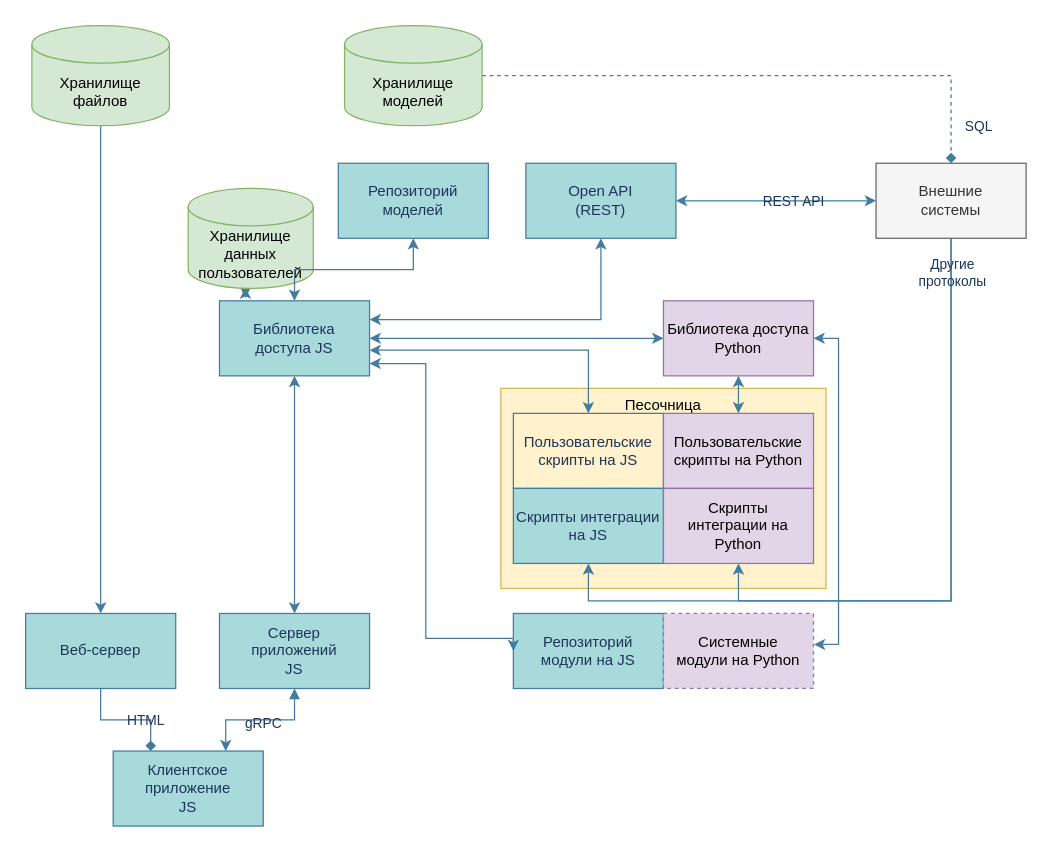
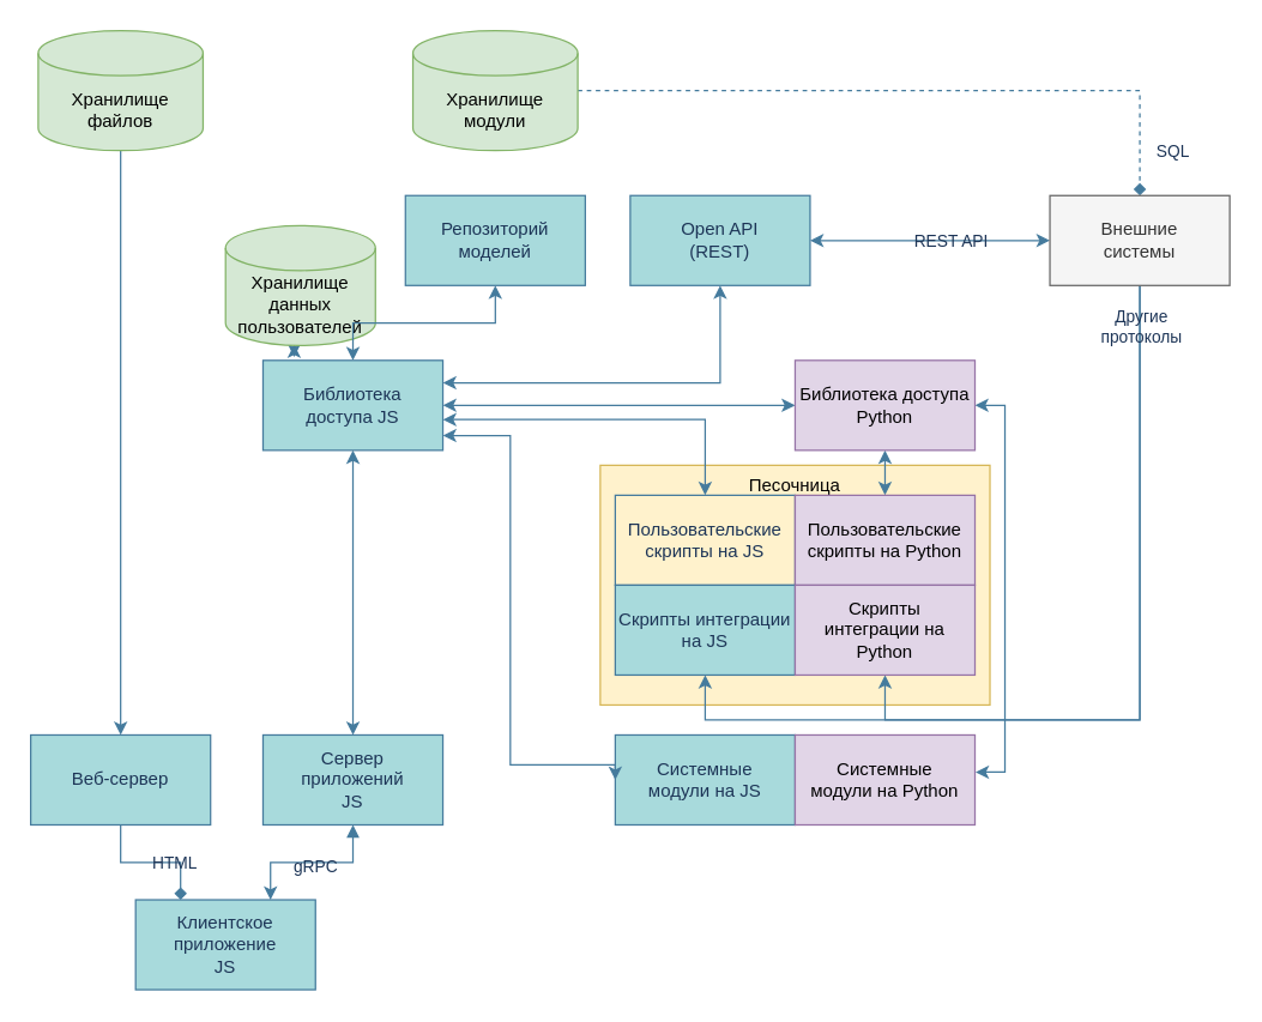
- <mxCell id="6" value="Хранилище&lt;br&gt;моделей" style="shape=cylinder3;whiteSpace=wrap;html=1;boundedLbl=1;backgroundOutline=1;size=15;rounded=0;labelBackgroundColor=none;fillColor=#d5e8d4;strokeColor=#82b366;" vertex="1" parent="1"><mxGeometry x="275" y="20" width="110" height="80" as="geometry" /></mxCell>
+ <mxCell id="6" value="Хранилище&lt;br&gt;модули" style="shape=cylinder3;whiteSpace=wrap;html=1;boundedLbl=1;backgroundOutline=1;size=15;rounded=0;labelBackgroundColor=none;fillColor=#d5e8d4;strokeColor=#82b366;" vertex="1" parent="1"><mxGeometry x="275" y="20" width="110" height="80" as="geometry" /></mxCell>
- <mxCell id="24" value="Репозиторий&lt;br&gt;модули на JS" style="rounded=0;whiteSpace=wrap;html=1;labelBackgroundColor=none;fillColor=#A8DADC;strokeColor=#457B9D;fontColor=#1D3557;" vertex="1" parent="1"><mxGeometry x="410" y="490" width="120" height="60" as="geometry" /></mxCell>
+ <mxCell id="24" value="Системные&lt;br&gt;модули на JS" style="rounded=0;whiteSpace=wrap;html=1;labelBackgroundColor=none;fillColor=#A8DADC;strokeColor=#457B9D;fontColor=#1D3557;" vertex="1" parent="1"><mxGeometry x="410" y="490" width="120" height="60" as="geometry" /></mxCell>
- <mxCell id="26" value="Системные&lt;br&gt;модули на Python" style="rounded=0;whiteSpace=wrap;html=1;labelBackgroundColor=none;fillColor=#e1d5e7;strokeColor=#9673a6;dashed=1;" vertex="1" parent="1"><mxGeometry x="530" y="490" width="120" height="60" as="geometry" /></mxCell>
+ <mxCell id="26" value="Системные&lt;br&gt;модули на Python" style="rounded=0;whiteSpace=wrap;html=1;labelBackgroundColor=none;fillColor=#e1d5e7;strokeColor=#9673a6;" vertex="1" parent="1"><mxGeometry x="530" y="490" width="120" height="60" as="geometry" /></mxCell>
